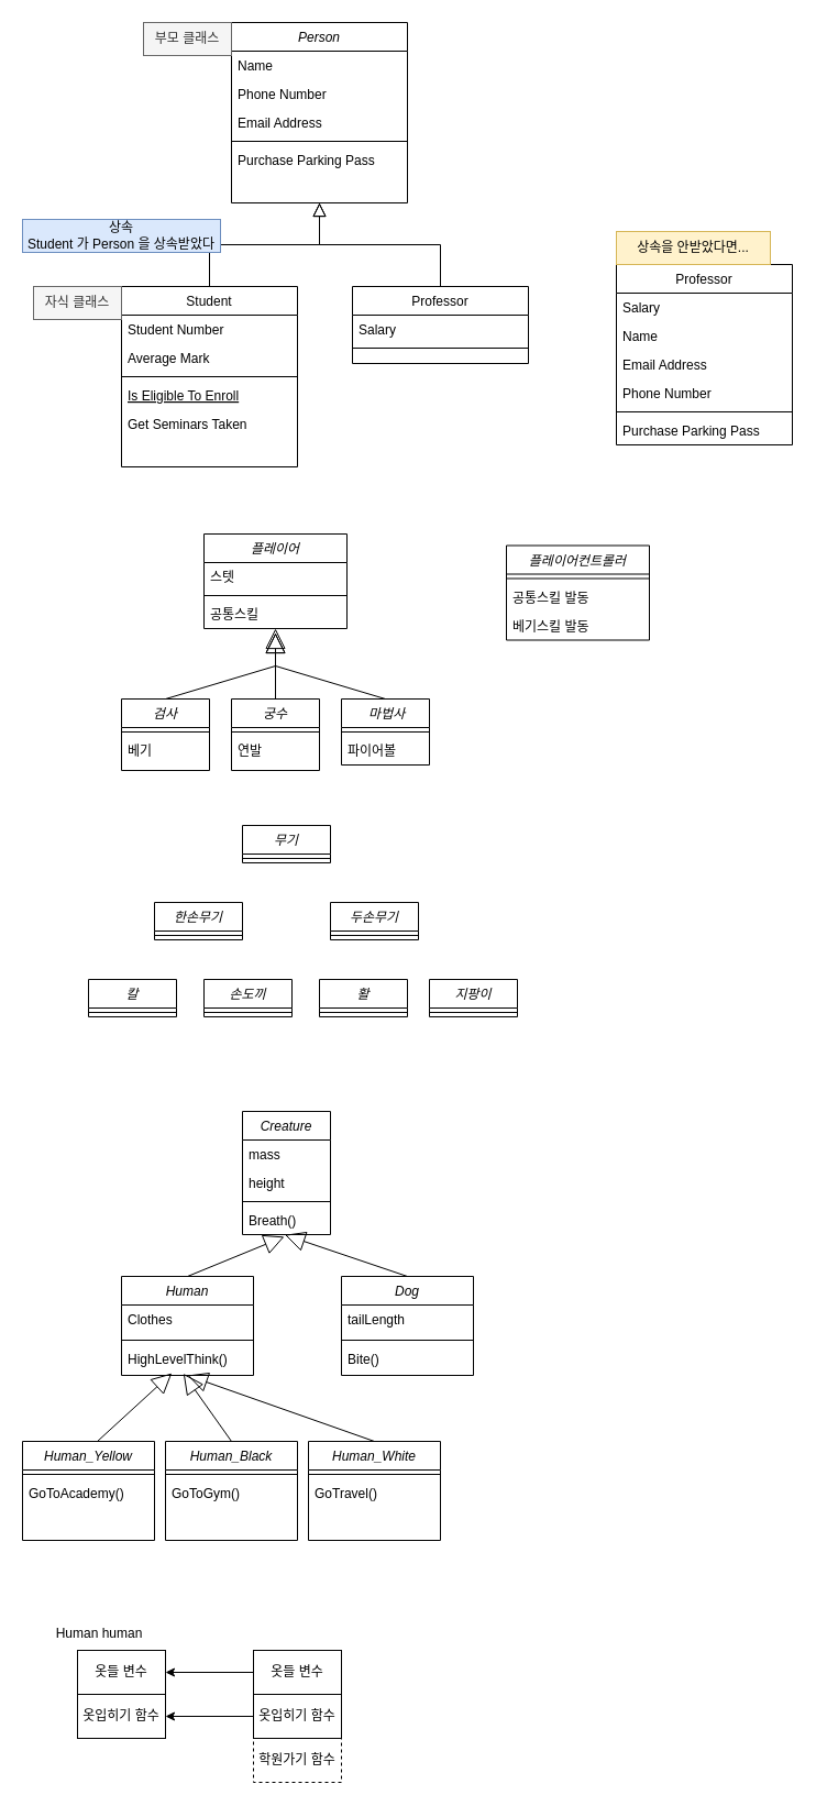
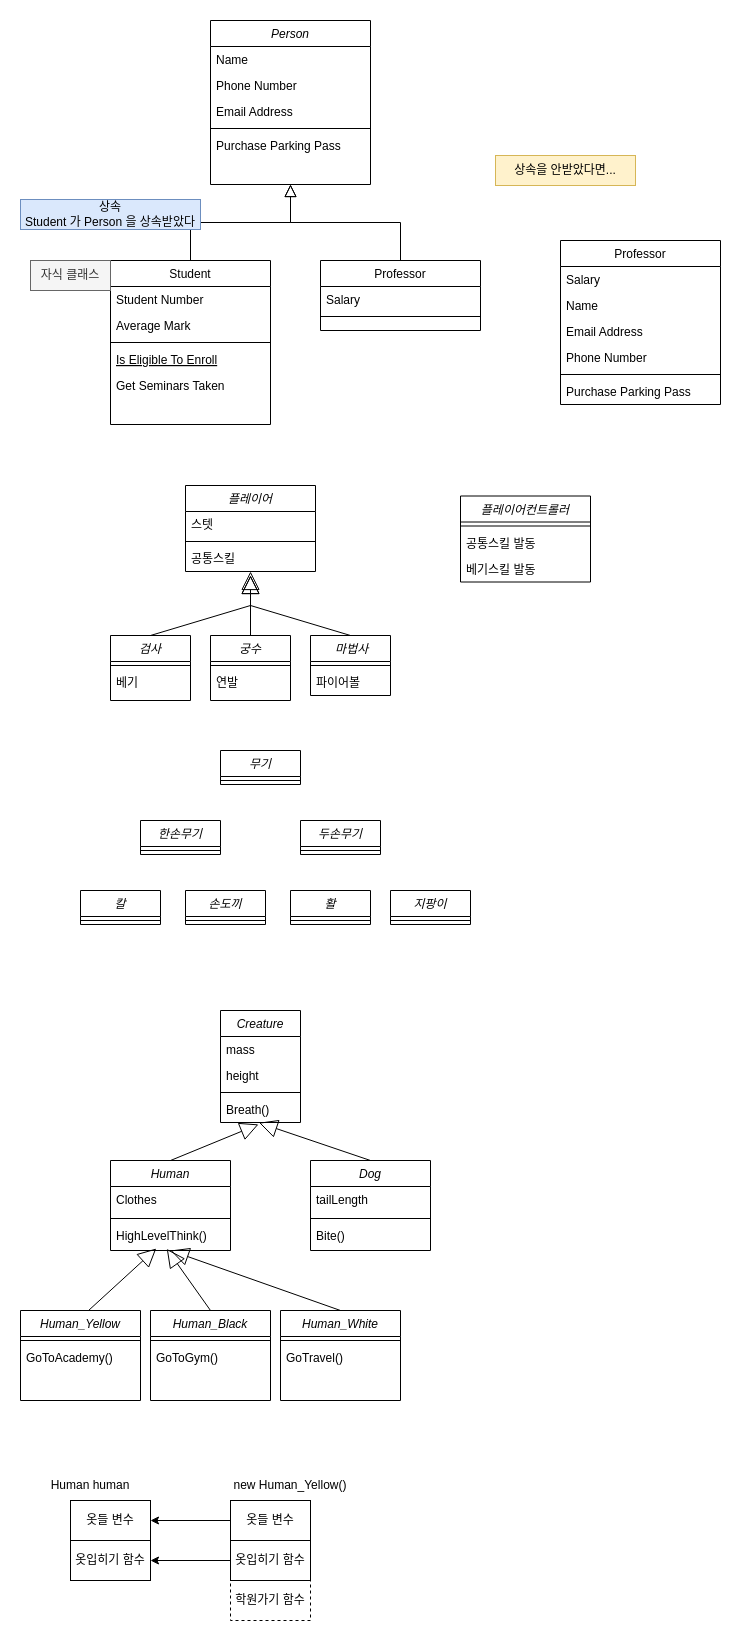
- <mxCell id="26" value="부모 클래스" style="text;html=1;strokeColor=#666666;fillColor=#f5f5f5;align=center;verticalAlign=middle;whiteSpace=wrap;rounded=0;fontColor=#333333;" parent="1" vertex="1"><mxGeometry x="130" y="20" width="80" height="30" as="geometry" /></mxCell>
- <mxCell id="90" value="상속을 안받았다면..." style="text;html=1;strokeColor=#d6b656;fillColor=#fff2cc;align=center;verticalAlign=middle;whiteSpace=wrap;rounded=0;" parent="1" vertex="1"><mxGeometry x="560" y="210" width="140" height="30" as="geometry" /></mxCell>
+ <mxCell id="90" value="상속을 안받았다면..." style="text;html=1;strokeColor=#d6b656;fillColor=#fff2cc;align=center;verticalAlign=middle;whiteSpace=wrap;rounded=0;" parent="1" vertex="1"><mxGeometry x="495" y="155" width="140" height="30" as="geometry" /></mxCell>
+ <mxCell id="94" value="new Human_Yellow()" style="text;html=1;strokeColor=none;fillColor=none;align=center;verticalAlign=middle;whiteSpace=wrap;rounded=0;" vertex="1" parent="1"><mxGeometry x="230" y="1470" width="120" height="30" as="geometry" /></mxCell>
